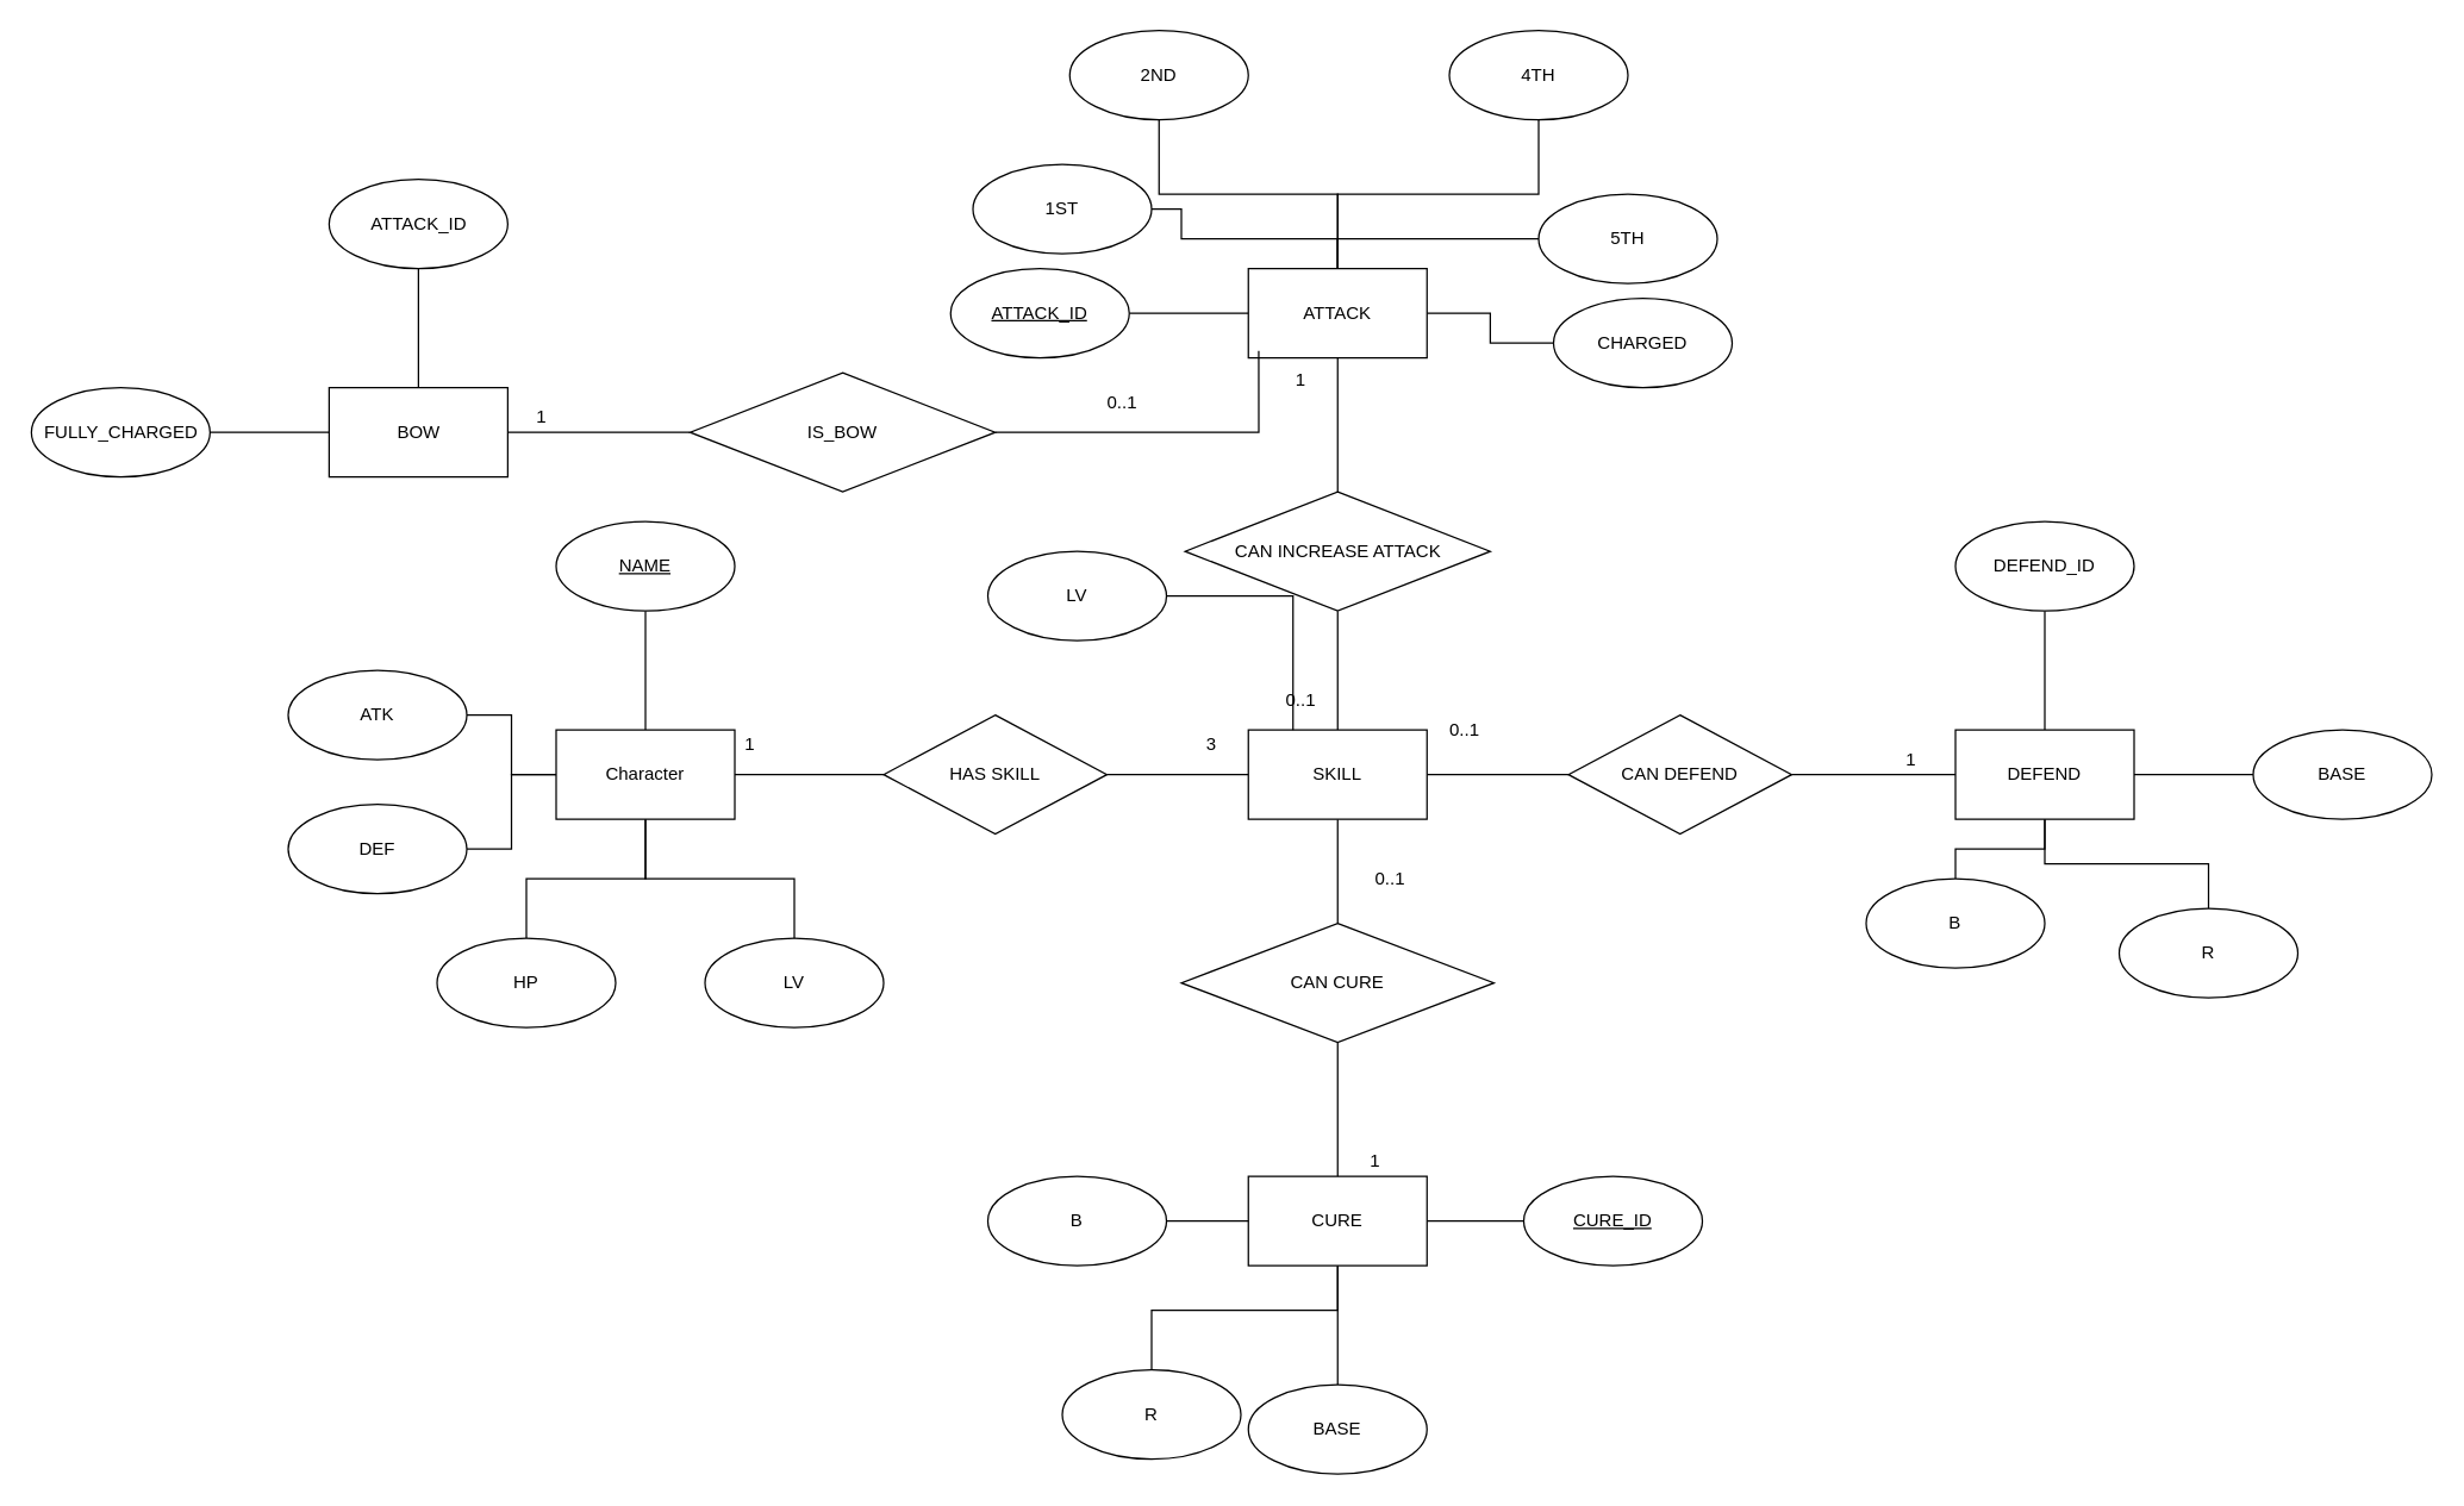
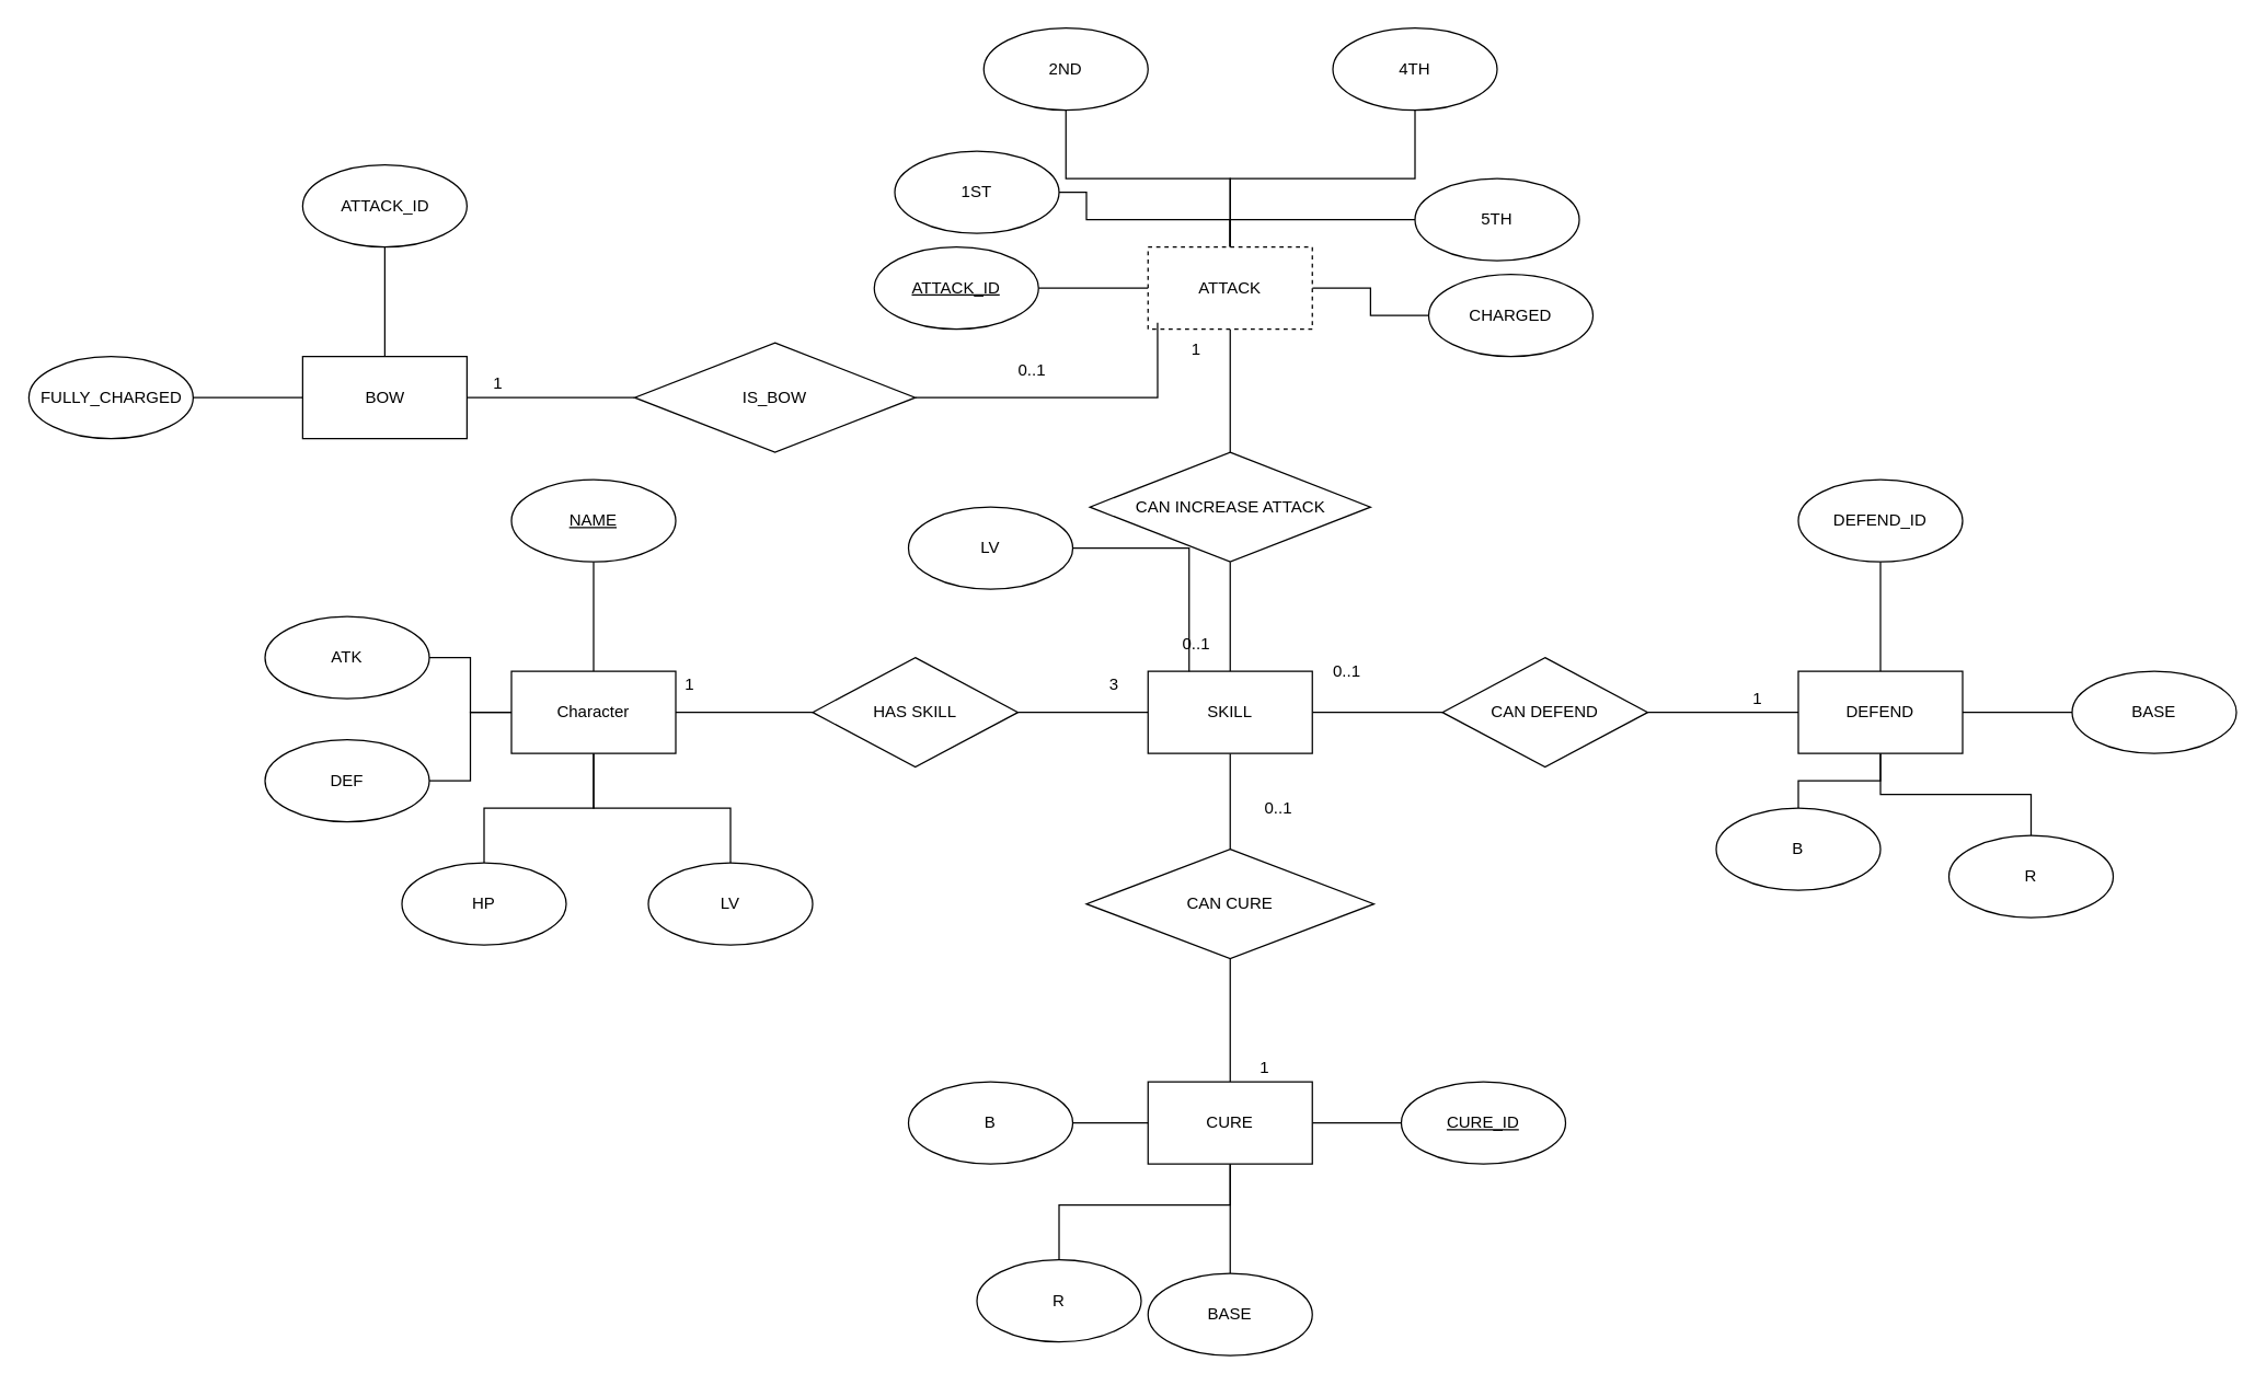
- <mxCell id="29" value="ATTACK" style="whiteSpace=wrap;html=1;rounded=0;" parent="1" vertex="1"><mxGeometry x="838" y="180" width="120" height="60" as="geometry" /></mxCell>
+ <mxCell id="29" value="ATTACK" style="whiteSpace=wrap;html=1;rounded=0;dashed=1;" parent="1" vertex="1"><mxGeometry x="838" y="180" width="120" height="60" as="geometry" /></mxCell>
